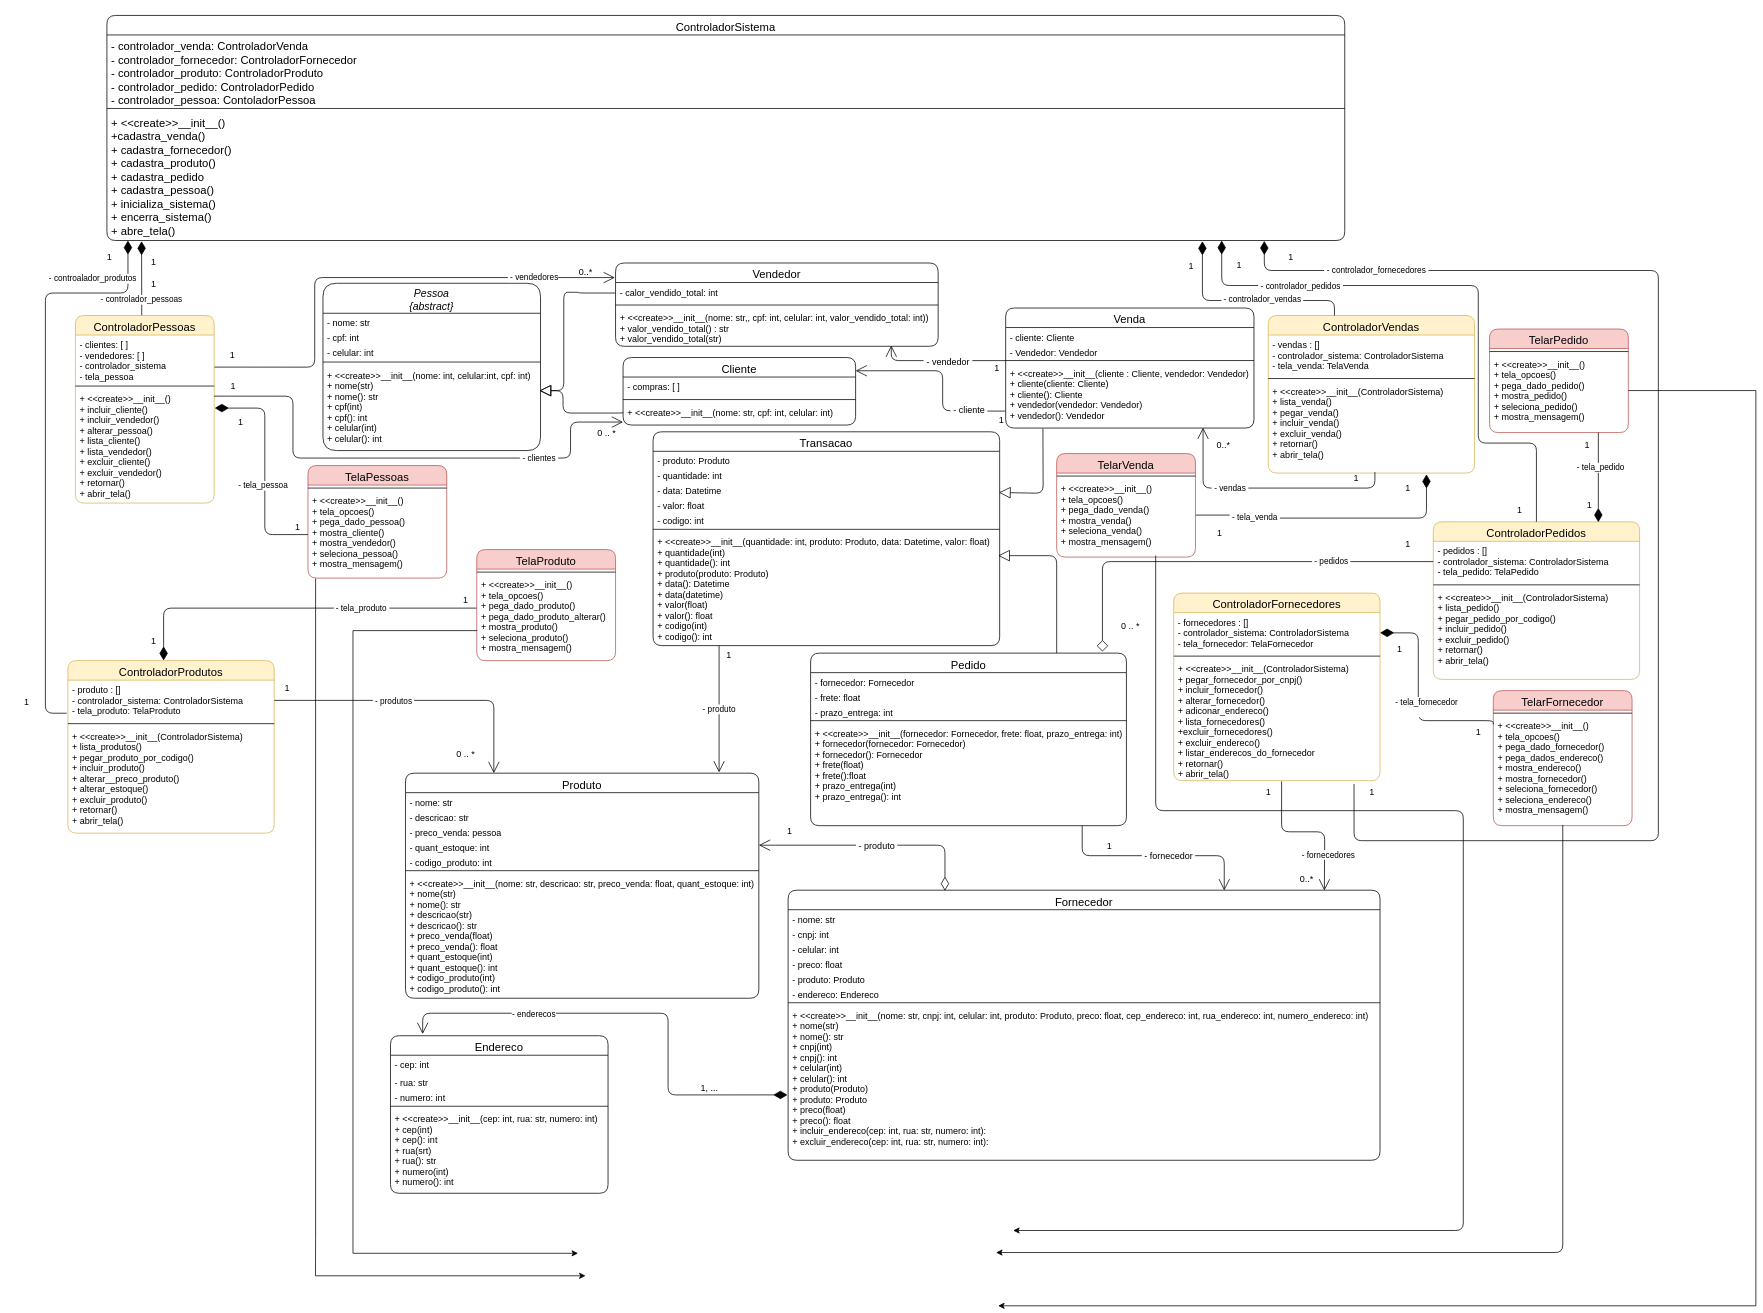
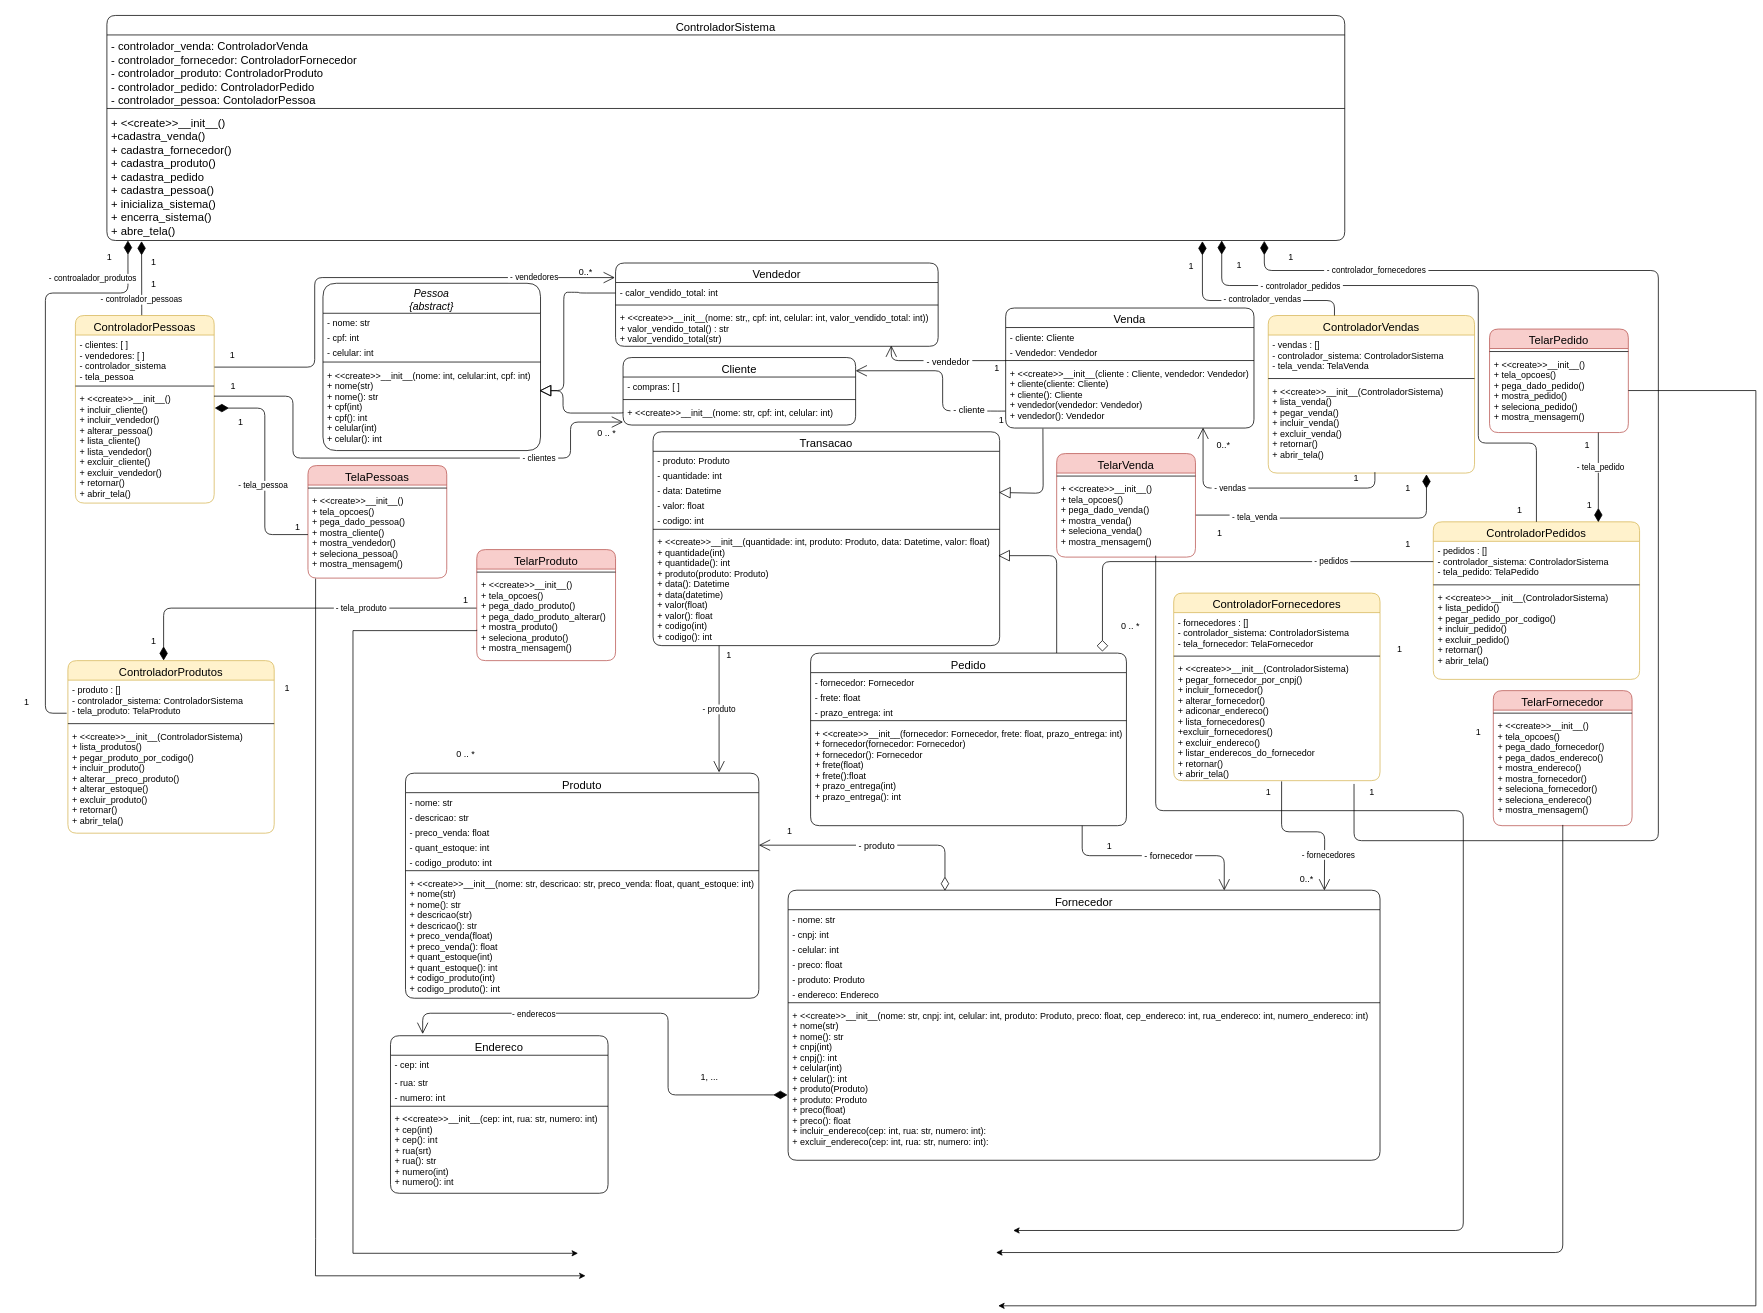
- <mxCell id="70" value="TelaProduto" style="swimlane;fontStyle=0;align=center;verticalAlign=top;childLayout=stackLayout;horizontal=1;startSize=26;horizontalStack=0;resizeParent=1;resizeLast=0;collapsible=1;marginBottom=0;rounded=1;shadow=0;strokeWidth=1;fontSize=15;fillColor=#f8cecc;strokeColor=#b85450;" vertex="1" parent="1"><mxGeometry x="635" y="732" width="185" height="148" as="geometry"><mxRectangle x="30" y="360" width="160" height="26" as="alternateBounds" /></mxGeometry></mxCell>
+ <mxCell id="70" value="TelarProduto" style="swimlane;fontStyle=0;align=center;verticalAlign=top;childLayout=stackLayout;horizontal=1;startSize=26;horizontalStack=0;resizeParent=1;resizeLast=0;collapsible=1;marginBottom=0;rounded=1;shadow=0;strokeWidth=1;fontSize=15;fillColor=#f8cecc;strokeColor=#b85450;" vertex="1" parent="1"><mxGeometry x="635" y="732" width="185" height="148" as="geometry"><mxRectangle x="30" y="360" width="160" height="26" as="alternateBounds" /></mxGeometry></mxCell>
- <mxCell id="119" style="edgeStyle=orthogonalEdgeStyle;rounded=1;orthogonalLoop=1;jettySize=auto;html=1;entryX=0.25;entryY=0;entryDx=0;entryDy=0;startSize=13;endSize=13;endArrow=open;endFill=0;curved=0;" edge="1" parent="1" source="42" target="32"><mxGeometry relative="1" as="geometry" /></mxCell>
- <mxCell id="120" value="&amp;nbsp;- produtos&amp;nbsp;" style="edgeLabel;html=1;align=center;verticalAlign=middle;resizable=0;points=[];" vertex="1" connectable="0" parent="119"><mxGeometry x="-0.179" y="1" relative="1" as="geometry"><mxPoint x="-2" y="1" as="offset" /></mxGeometry></mxCell>
- <mxCell id="133" style="edgeStyle=orthogonalEdgeStyle;rounded=1;orthogonalLoop=1;jettySize=auto;html=1;entryX=0;entryY=0.25;entryDx=0;entryDy=0;curved=0;endSize=16;endArrow=none;endFill=1;startArrow=diamondThin;startFill=1;startSize=16;" edge="1" parent="1" source="128" target="74"><mxGeometry relative="1" as="geometry"><Array as="points"><mxPoint x="1890" y="843" /><mxPoint x="1890" y="960" /><mxPoint x="1990" y="960" /></Array></mxGeometry></mxCell>
- <mxCell id="134" value="&amp;nbsp;- tela_fornecedor&amp;nbsp;&lt;div&gt;&lt;br&gt;&lt;/div&gt;" style="edgeLabel;html=1;align=center;verticalAlign=middle;resizable=0;points=[];" vertex="1" connectable="0" parent="133"><mxGeometry x="0.241" y="-3" relative="1" as="geometry"><mxPoint x="9" y="-22" as="offset" /></mxGeometry></mxCell>
- <mxCell id="35" value="- preco_venda: pessoa" style="text;align=left;verticalAlign=top;spacingLeft=4;spacingRight=4;overflow=hidden;rotatable=0;points=[[0,0.5],[1,0.5]];portConstraint=eastwest;" vertex="1" parent="32"><mxGeometry y="66" width="471" height="20" as="geometry" /></mxCell>
+ <mxCell id="35" value="- preco_venda: float" style="text;align=left;verticalAlign=top;spacingLeft=4;spacingRight=4;overflow=hidden;rotatable=0;points=[[0,0.5],[1,0.5]];portConstraint=eastwest;" vertex="1" parent="32"><mxGeometry y="66" width="471" height="20" as="geometry" /></mxCell>
- <mxCell id="59" value="1, ..." style="text;html=1;align=center;verticalAlign=middle;resizable=0;points=[];autosize=1;strokeColor=none;fillColor=none;" vertex="1" parent="1"><mxGeometry x="920" y="1435" width="50" height="30" as="geometry" /></mxCell>
+ <mxCell id="59" value="1, ..." style="text;html=1;align=center;verticalAlign=middle;resizable=0;points=[];autosize=1;strokeColor=none;fillColor=none;" vertex="1" parent="1"><mxGeometry x="920" y="1420" width="50" height="30" as="geometry" /></mxCell>
